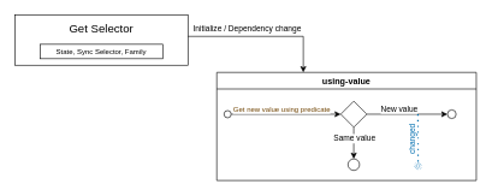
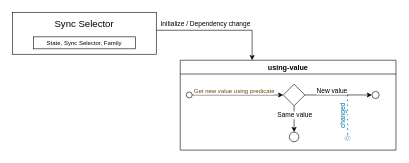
- <mxCell id="3" value="Get Selector" style="text;html=1;strokeColor=none;fillColor=none;align=center;verticalAlign=middle;whiteSpace=wrap;rounded=0;fontSize=16;" vertex="1" parent="1"><mxGeometry x="85" y="24" width="110" height="30" as="geometry" /></mxCell>
+ <mxCell id="3" value="Sync Selector" style="text;html=1;strokeColor=none;fillColor=none;align=center;verticalAlign=middle;whiteSpace=wrap;rounded=0;fontSize=16;" vertex="1" parent="1"><mxGeometry x="85" y="24" width="110" height="30" as="geometry" /></mxCell>
